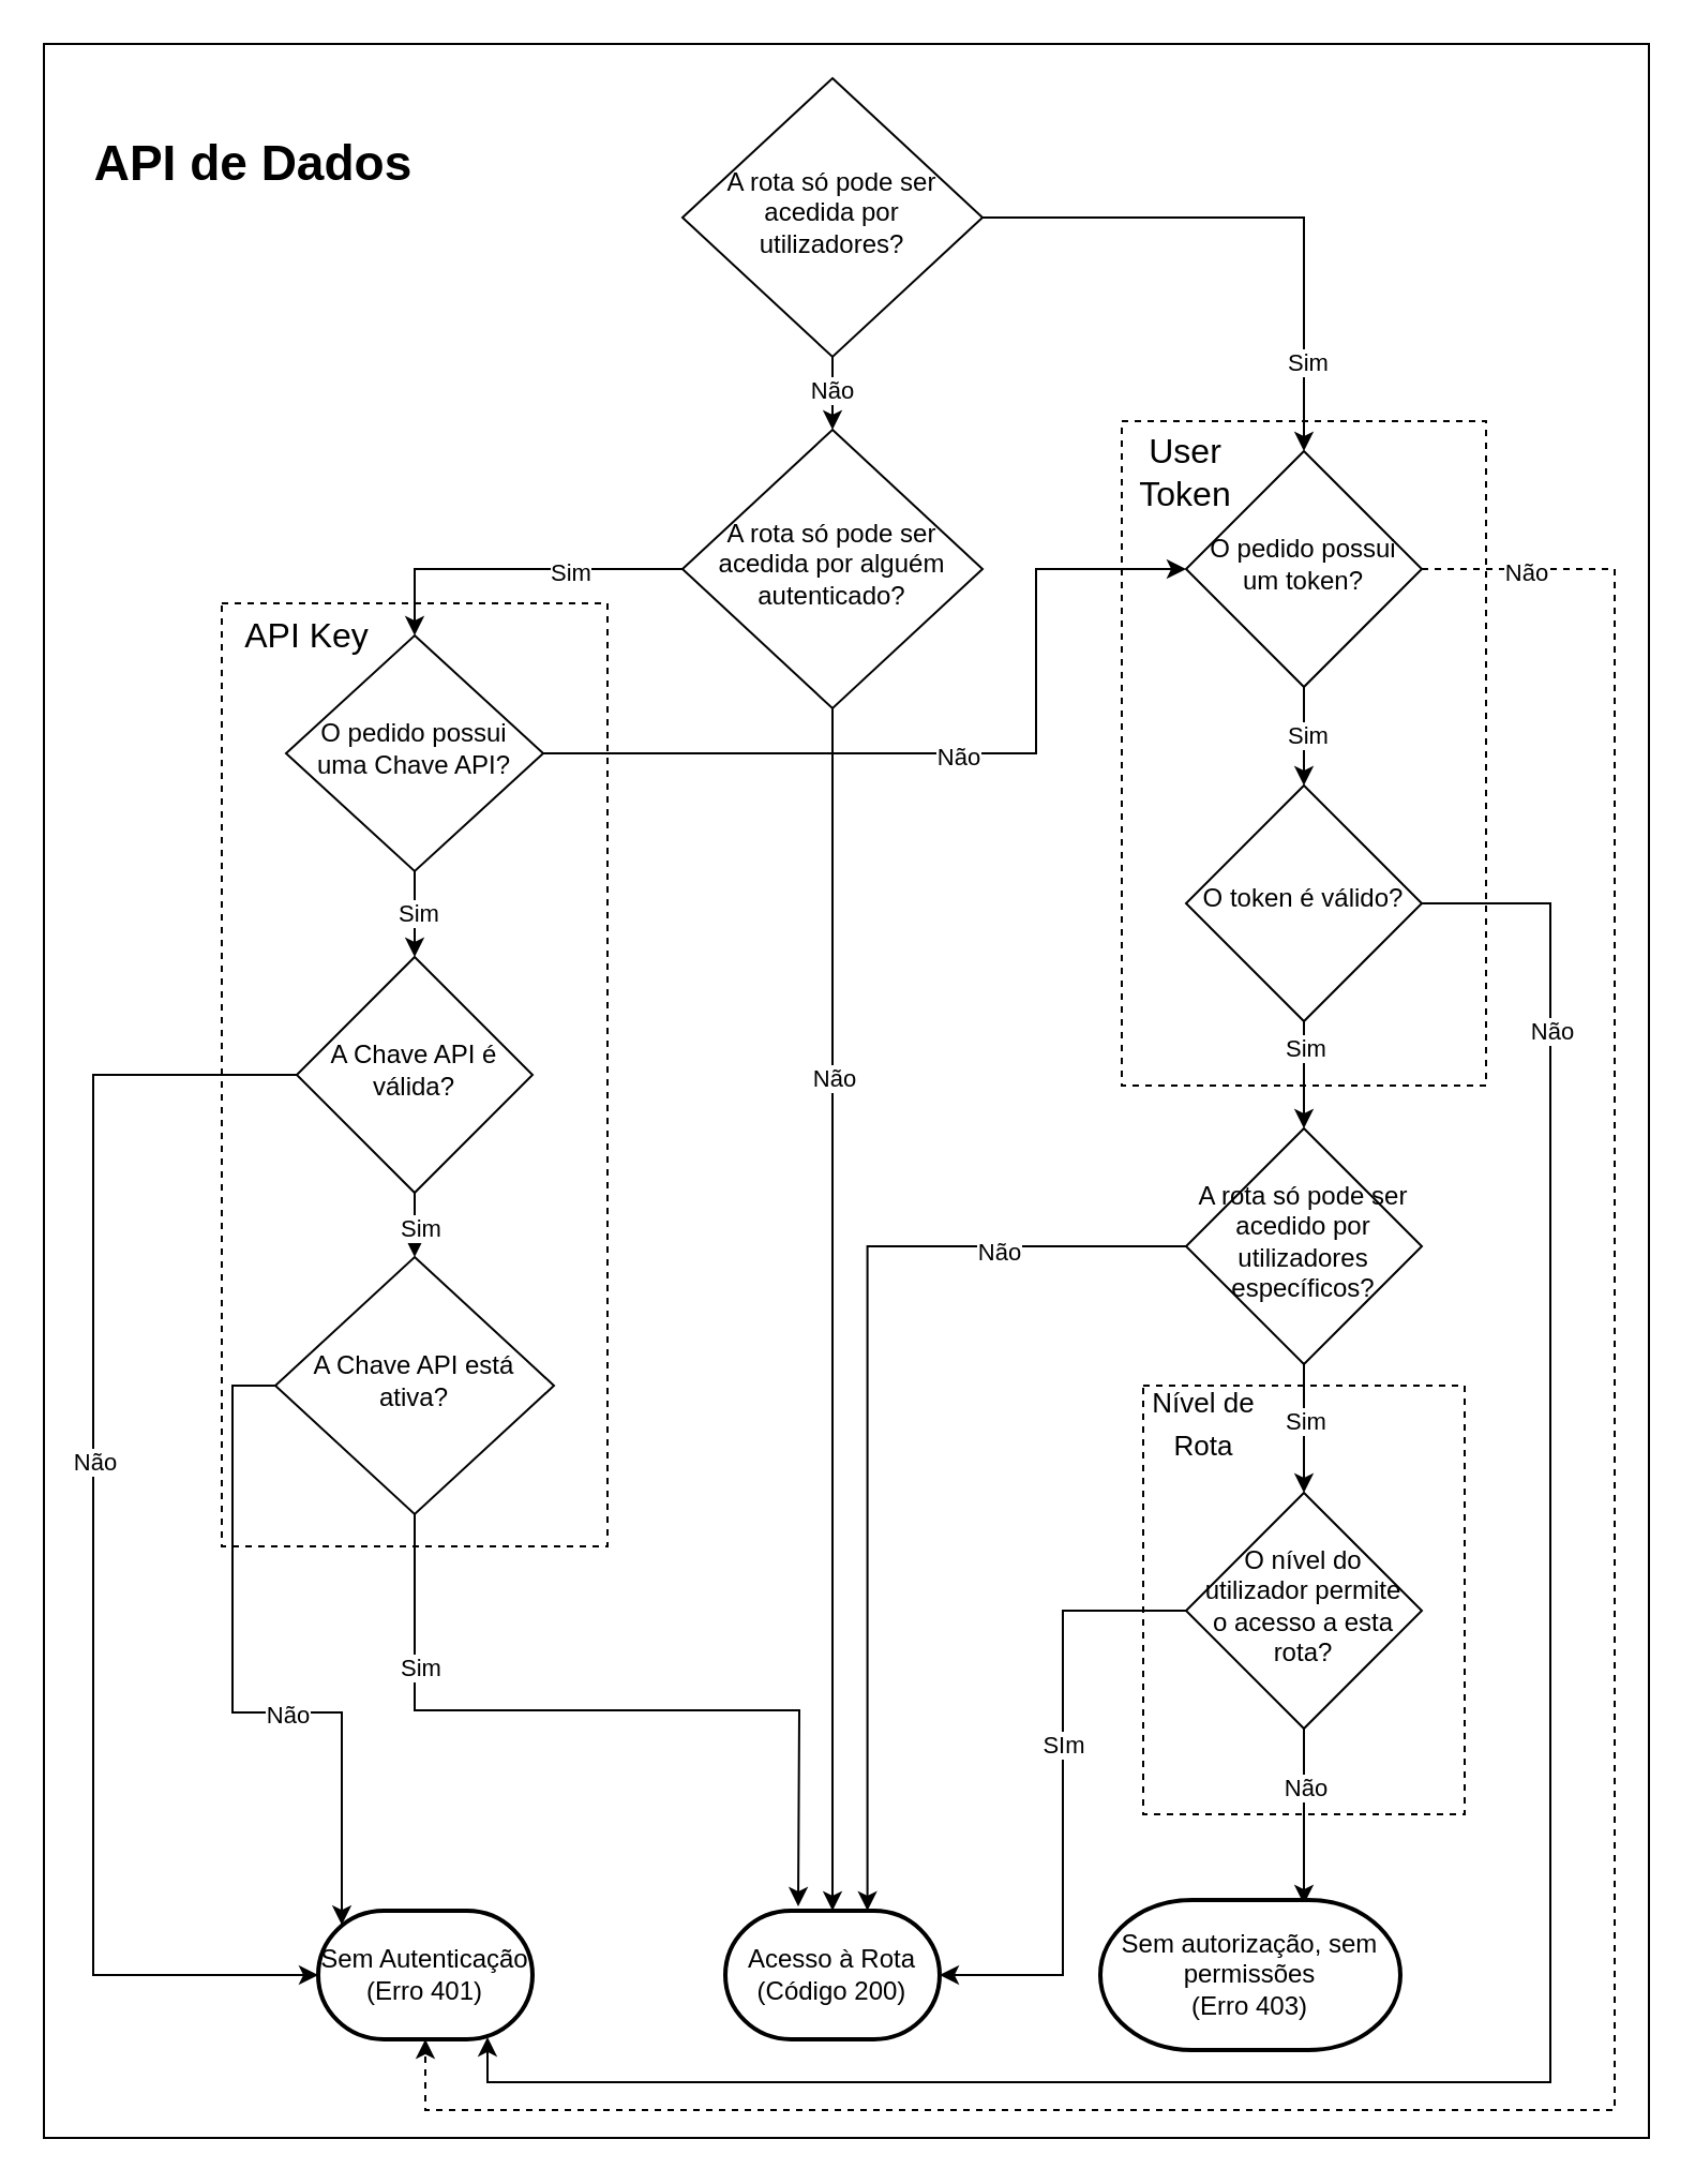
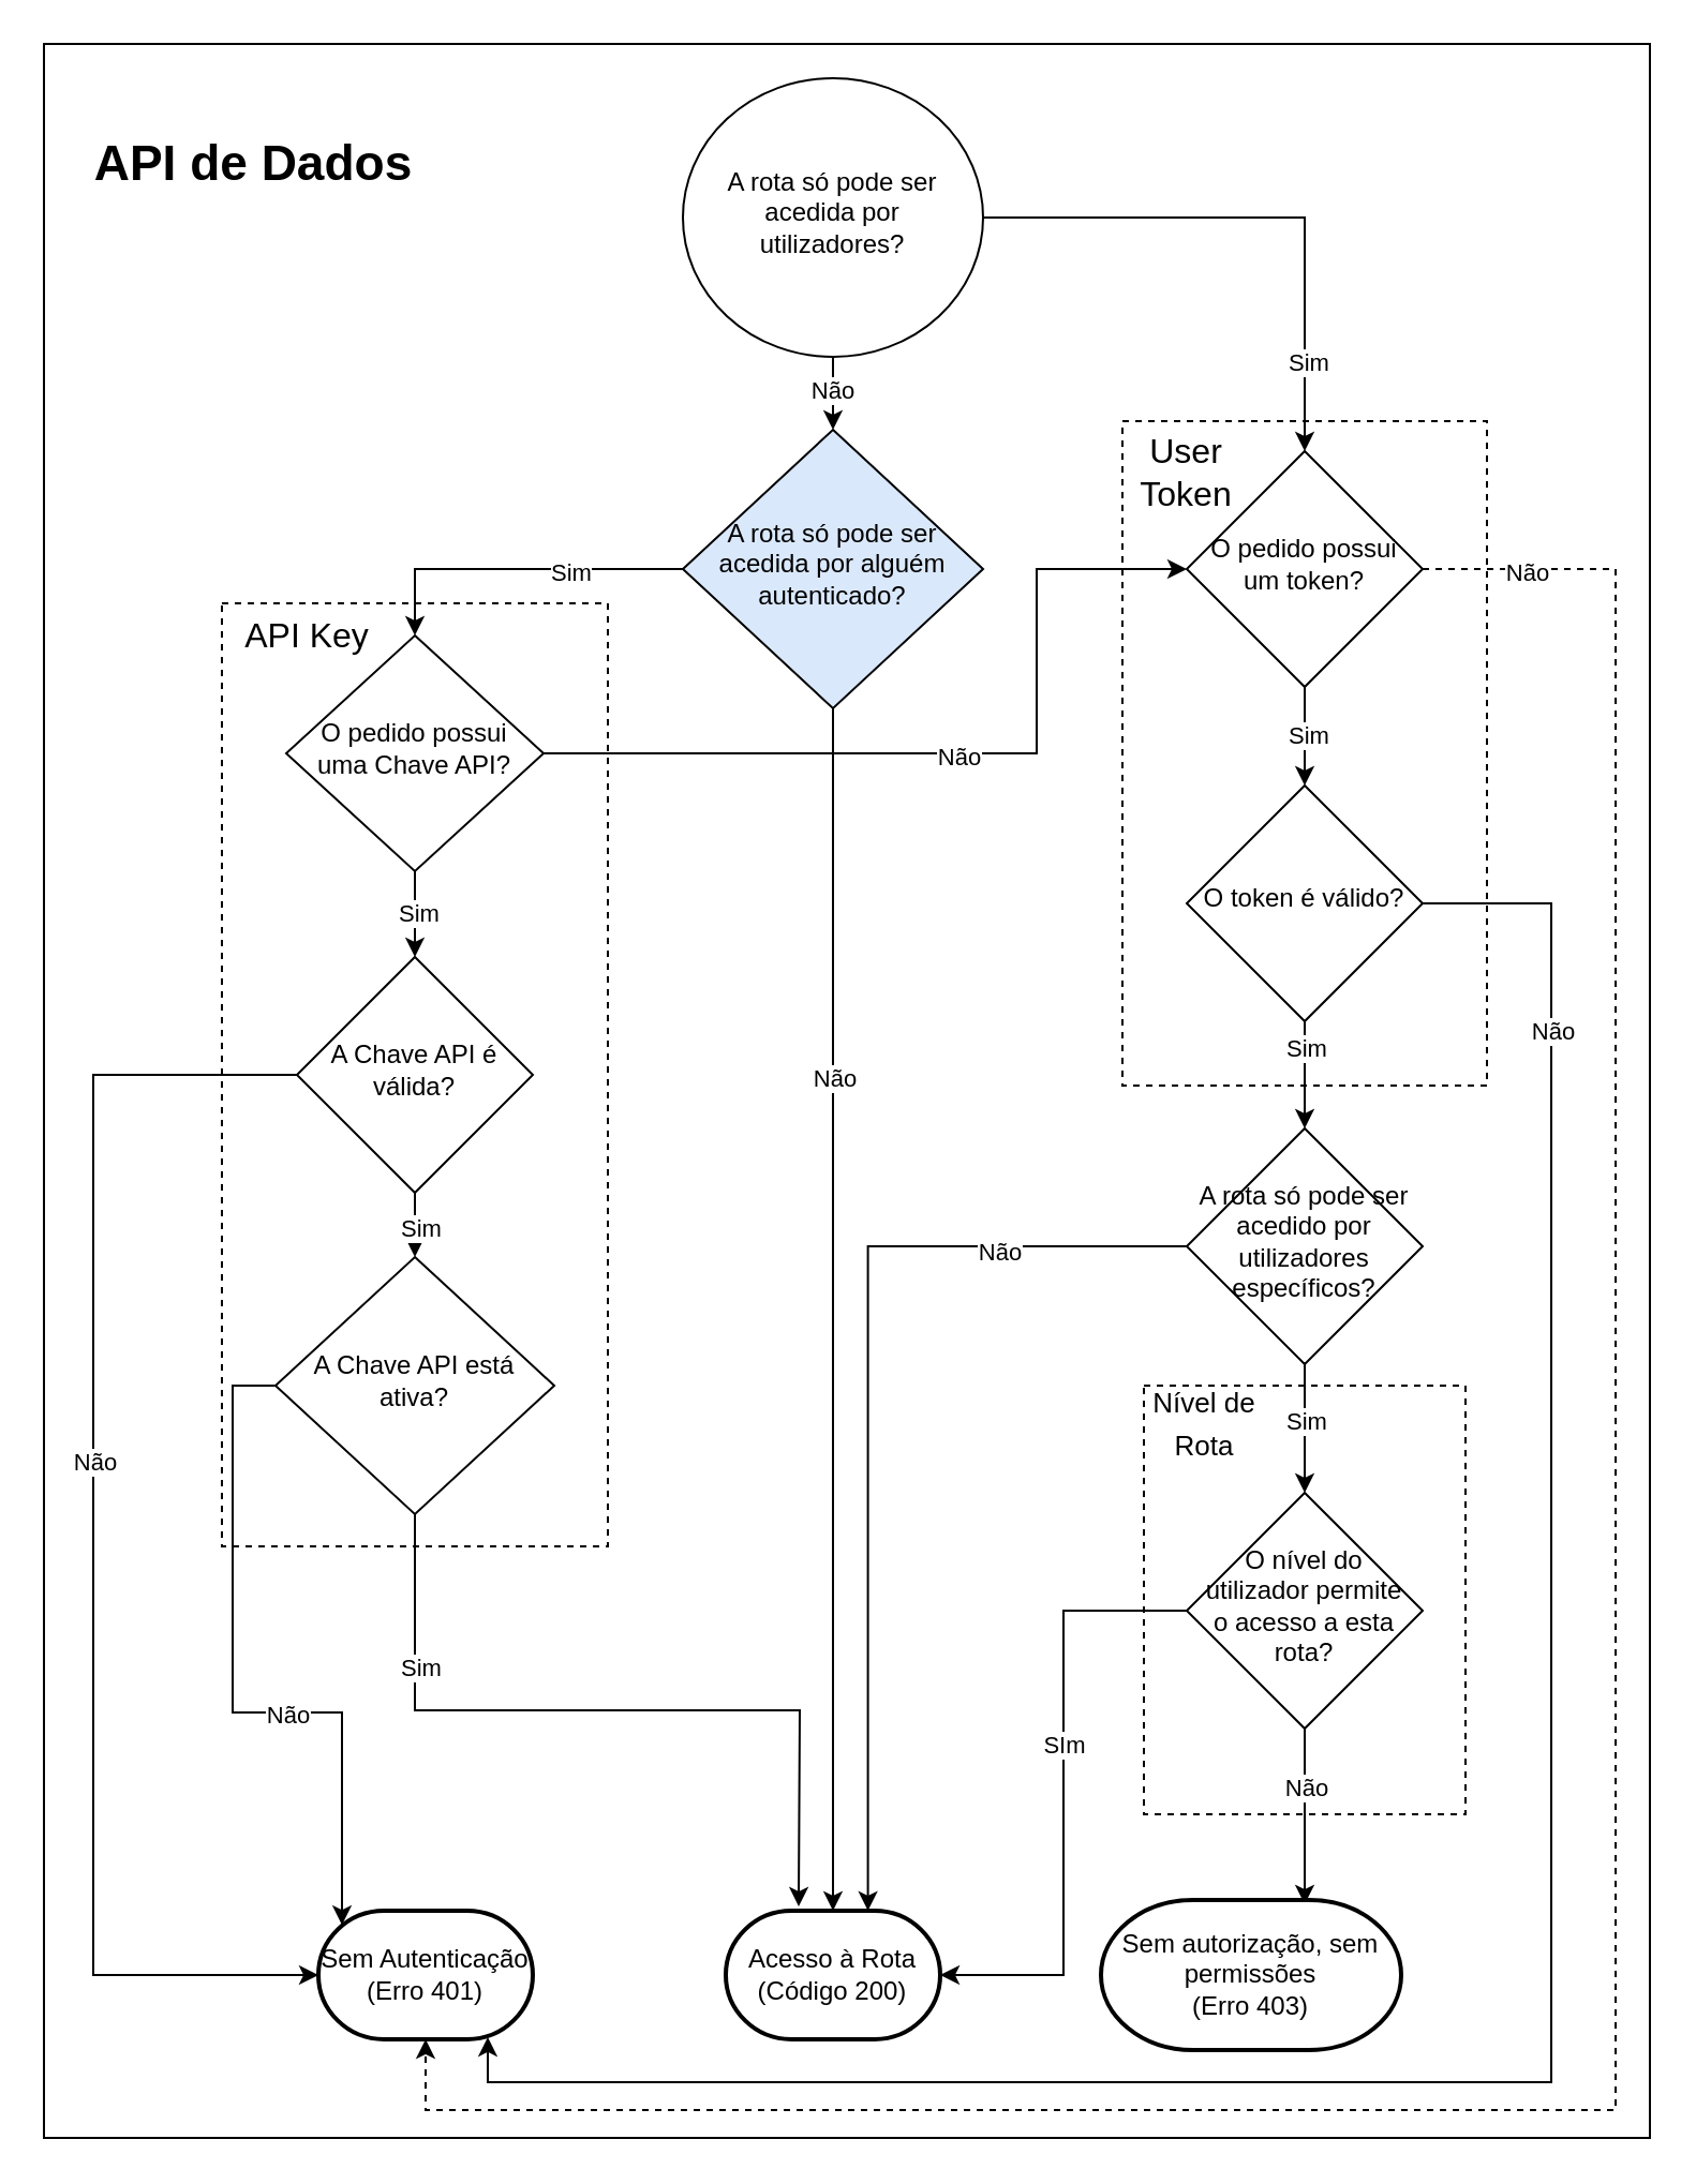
- <mxCell id="5" value="A rota só pode ser acedida por utilizadores?" style="rhombus;whiteSpace=wrap;html=1;shadow=0;fontFamily=Helvetica;fontSize=12;align=center;strokeWidth=1;spacing=6;spacingTop=-4;" parent="1" vertex="1"><mxGeometry x="318" y="36" width="140" height="130" as="geometry" /></mxCell>
+ <mxCell id="5" value="A rota só pode ser acedida por utilizadores?" style="ellipse;whiteSpace=wrap;html=1;shadow=0;fontFamily=Helvetica;fontSize=12;align=center;strokeWidth=1;spacing=6;spacingTop=-4;" parent="1" vertex="1"><mxGeometry x="318" y="36" width="140" height="130" as="geometry" /></mxCell>
- <mxCell id="32" value="A rota só pode ser acedida por alguém autenticado?" style="rhombus;whiteSpace=wrap;html=1;shadow=0;fontFamily=Helvetica;fontSize=12;align=center;strokeWidth=1;spacing=6;spacingTop=-4;" parent="1" vertex="1"><mxGeometry x="318" y="200" width="140" height="130" as="geometry" /></mxCell>
+ <mxCell id="32" value="A rota só pode ser acedida por alguém autenticado?" style="rhombus;whiteSpace=wrap;html=1;shadow=0;fontFamily=Helvetica;fontSize=12;align=center;strokeWidth=1;spacing=6;spacingTop=-4;fillColor=#dae8fc;" parent="1" vertex="1"><mxGeometry x="318" y="200" width="140" height="130" as="geometry" /></mxCell>
